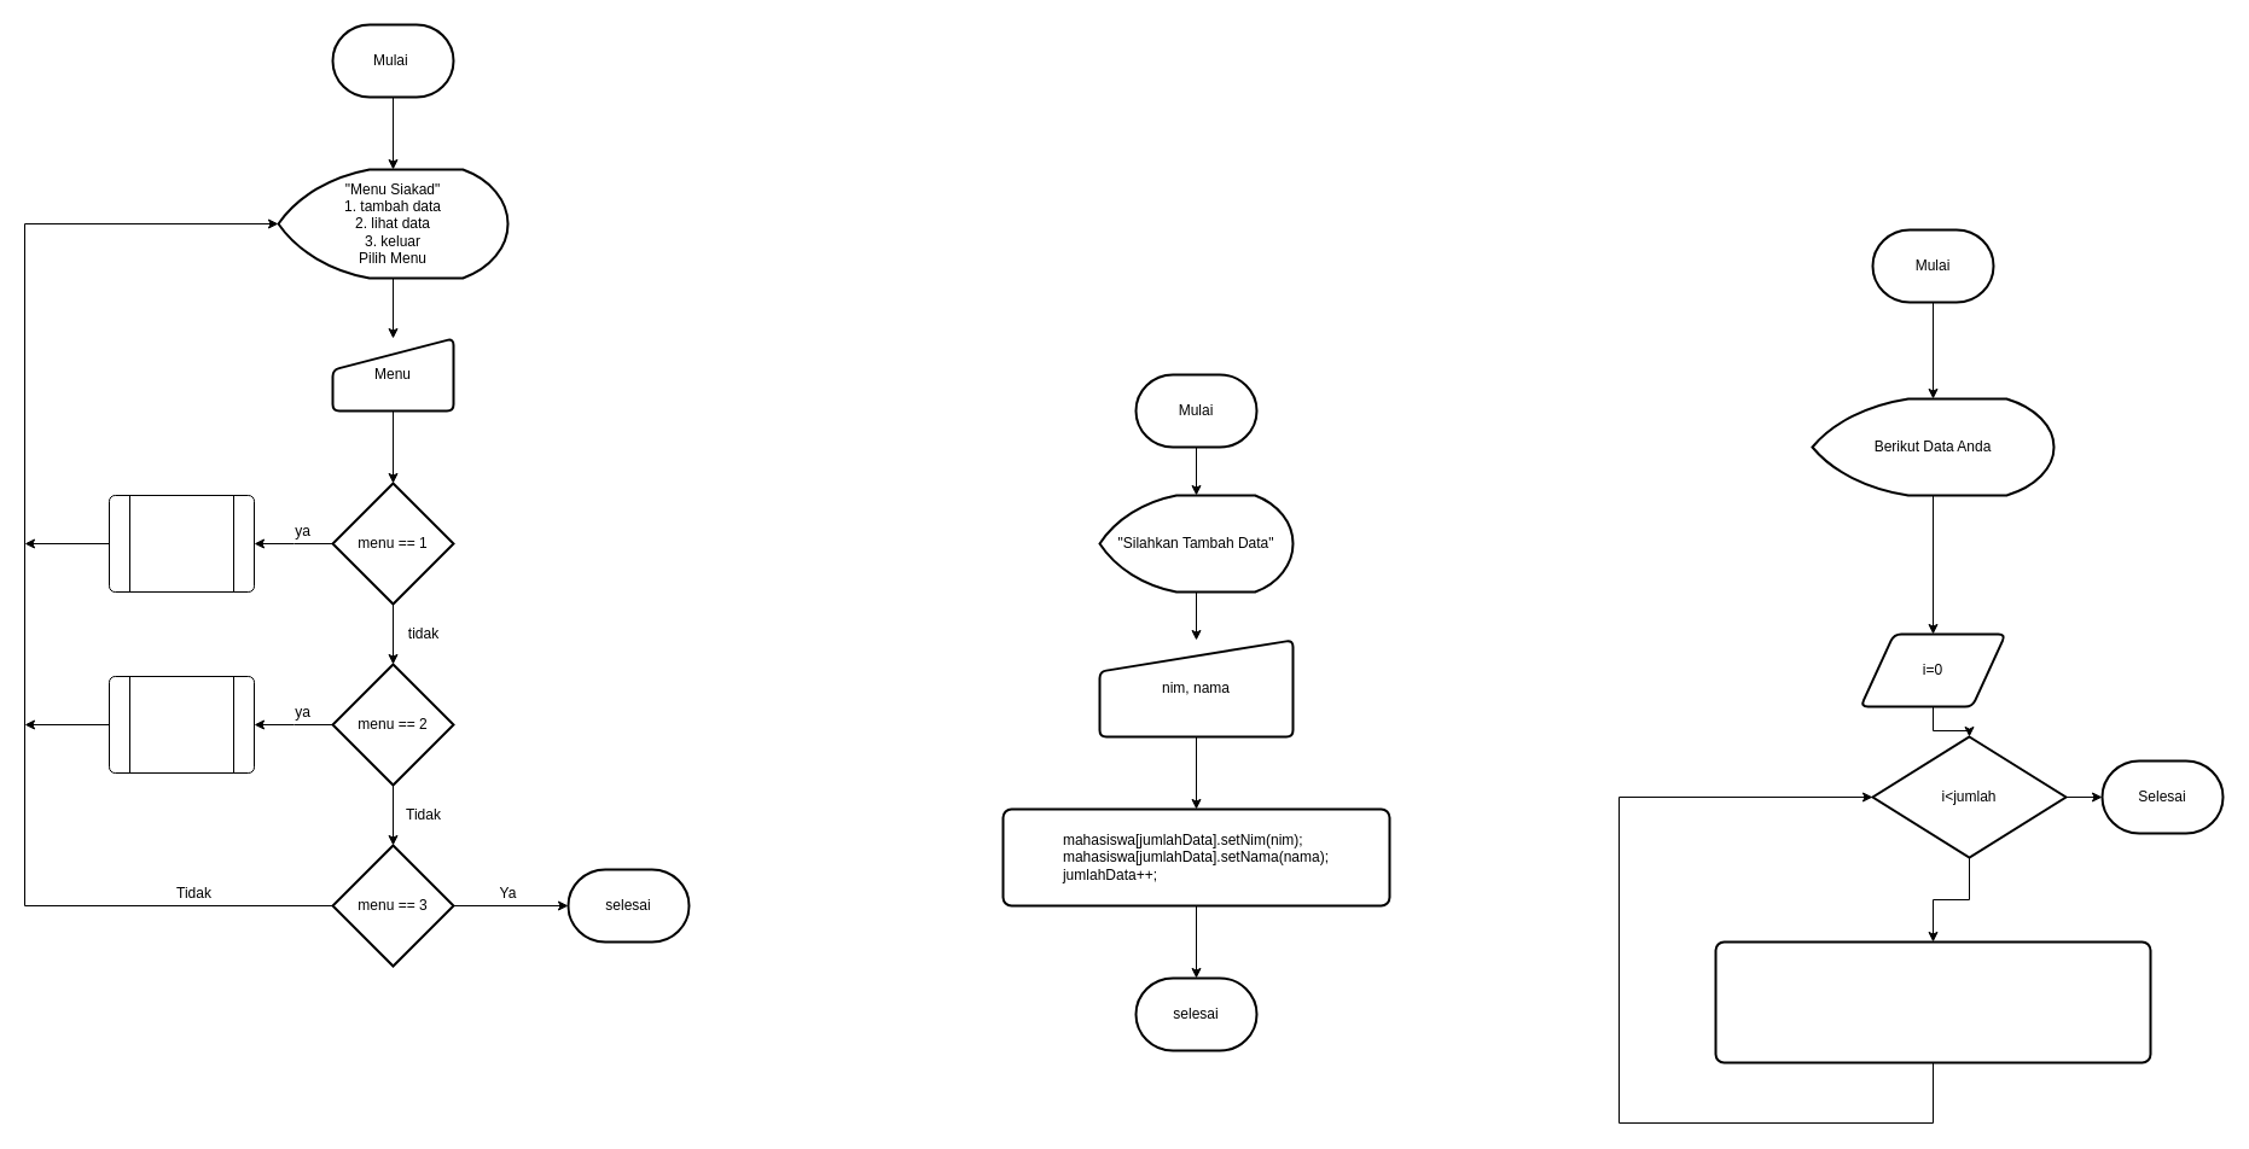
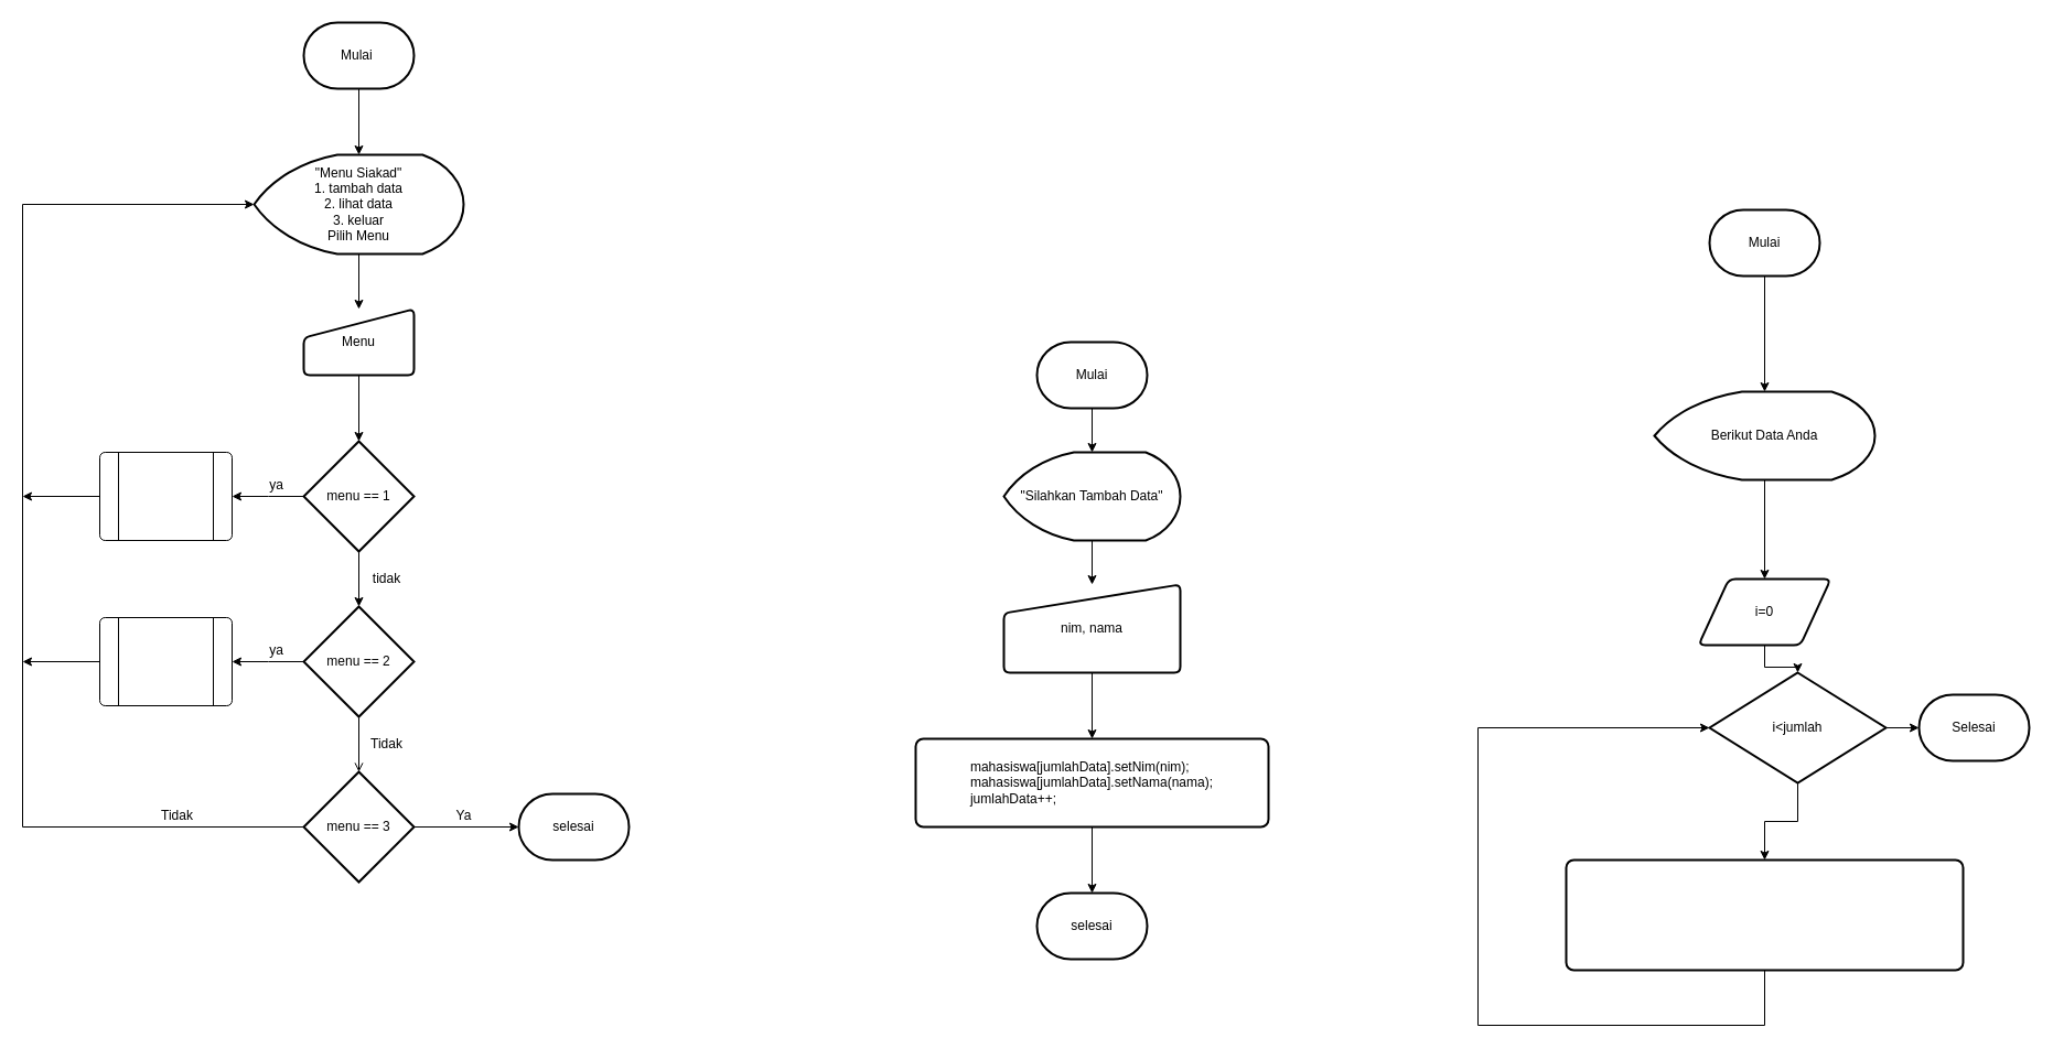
- <mxCell id="40" value="Berikut Data Anda" style="strokeWidth=2;html=1;shape=mxgraph.flowchart.display;whiteSpace=wrap;" vertex="1" parent="1"><mxGeometry x="1500" y="330" width="200" height="80" as="geometry" /></mxCell>
+ <mxCell id="40" value="Berikut Data Anda" style="strokeWidth=2;html=1;shape=mxgraph.flowchart.display;whiteSpace=wrap;" vertex="1" parent="1"><mxGeometry x="1500" y="355" width="200" height="80" as="geometry" /></mxCell>
- <mxCell id="11" style="edgeStyle=orthogonalEdgeStyle;rounded=0;orthogonalLoop=1;jettySize=auto;html=1;entryX=0.5;entryY=0;entryDx=0;entryDy=0;entryPerimeter=0;" edge="1" parent="1" source="13" target="16"><mxGeometry relative="1" as="geometry" /></mxCell>
+ <mxCell id="11" style="edgeStyle=orthogonalEdgeStyle;rounded=0;orthogonalLoop=1;jettySize=auto;html=1;entryX=0.5;entryY=0;entryDx=0;entryDy=0;entryPerimeter=0;endArrow=open;" edge="1" parent="1" source="13" target="16"><mxGeometry relative="1" as="geometry" /></mxCell>
